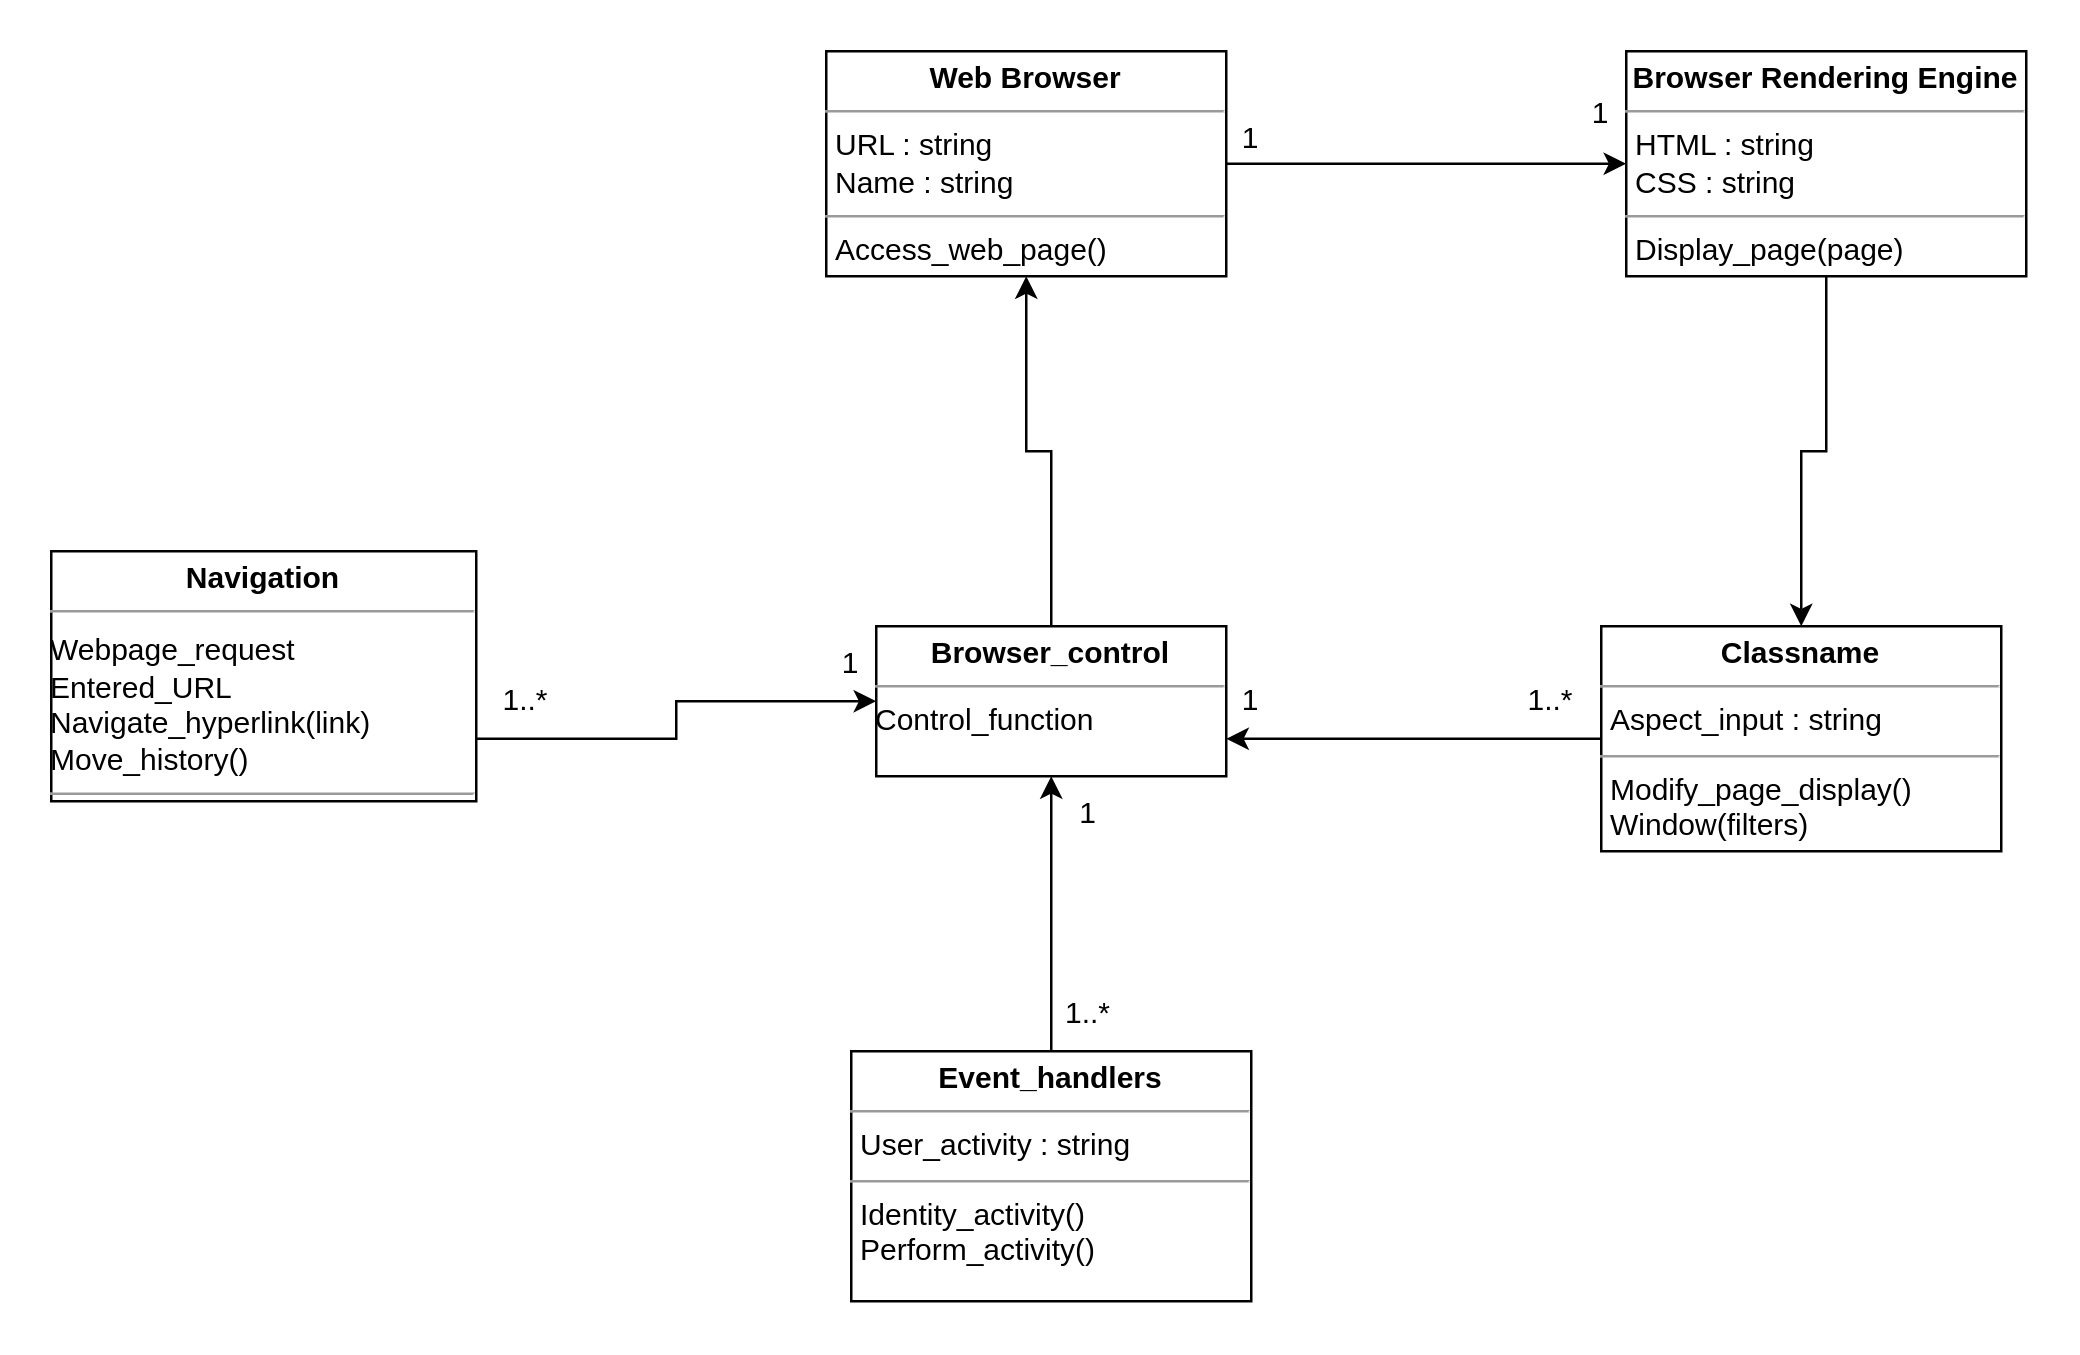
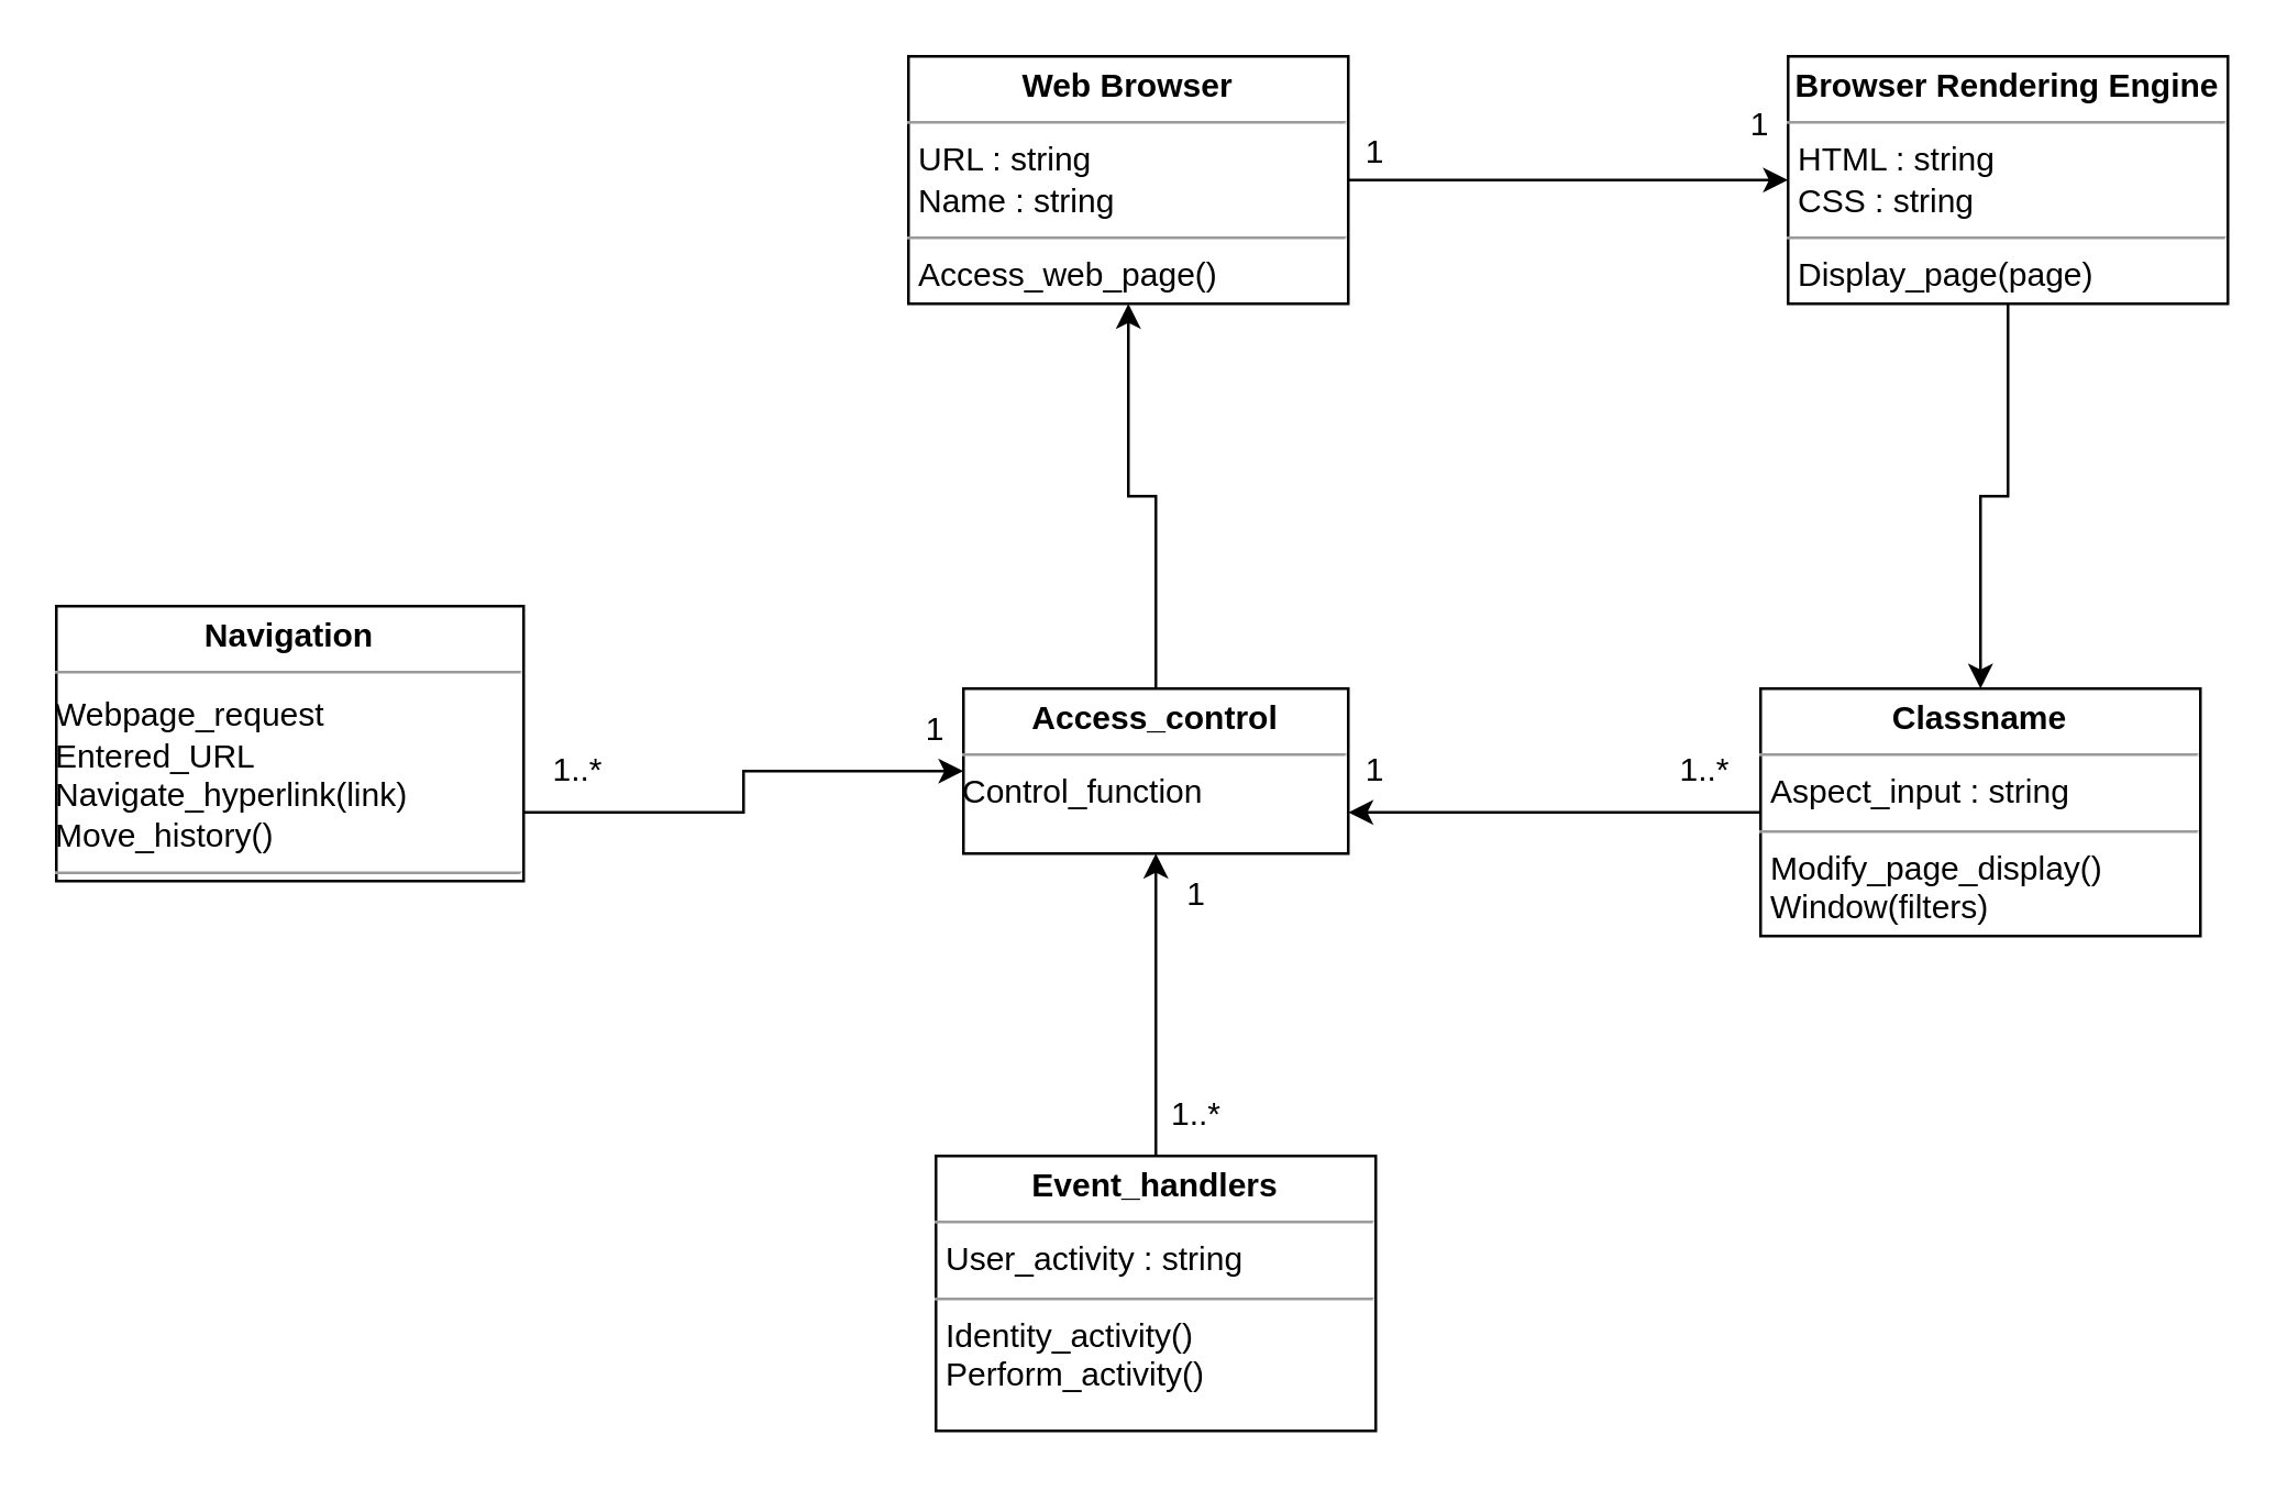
- <mxCell id="9" value="&lt;p style=&quot;margin:0px;margin-top:4px;text-align:center;&quot;&gt;&lt;b&gt;Browser_control&lt;/b&gt;&lt;/p&gt;&lt;hr size=&quot;1&quot;&gt;&lt;div style=&quot;height:2px;&quot;&gt;Control_function&lt;/div&gt;" style="verticalAlign=top;align=left;overflow=fill;fontSize=12;fontFamily=Helvetica;html=1;whiteSpace=wrap;" vertex="1" parent="1"><mxGeometry x="350" y="250" width="140" height="60" as="geometry" /></mxCell>
+ <mxCell id="9" value="&lt;p style=&quot;margin:0px;margin-top:4px;text-align:center;&quot;&gt;&lt;b&gt;Access_control&lt;/b&gt;&lt;/p&gt;&lt;hr size=&quot;1&quot;&gt;&lt;div style=&quot;height:2px;&quot;&gt;Control_function&lt;/div&gt;" style="verticalAlign=top;align=left;overflow=fill;fontSize=12;fontFamily=Helvetica;html=1;whiteSpace=wrap;" vertex="1" parent="1"><mxGeometry x="350" y="250" width="140" height="60" as="geometry" /></mxCell>
